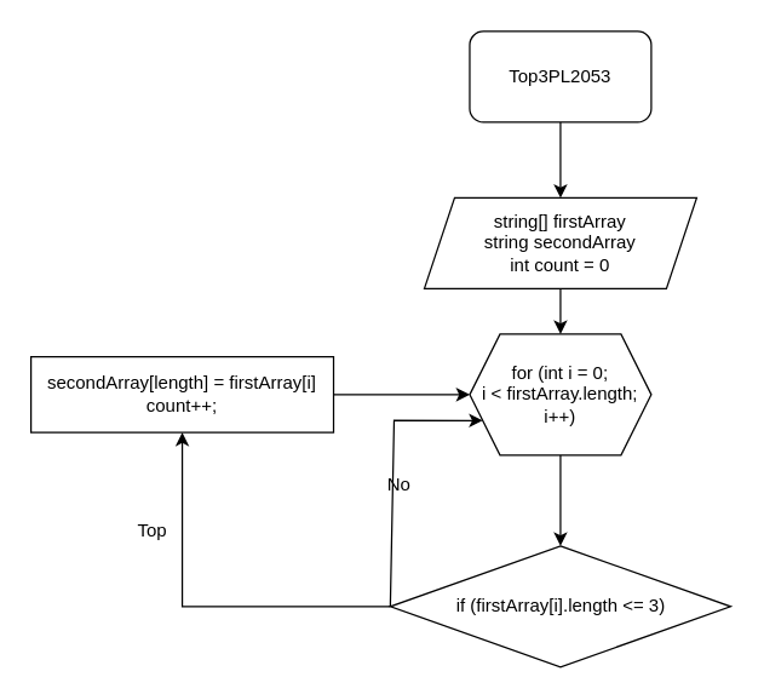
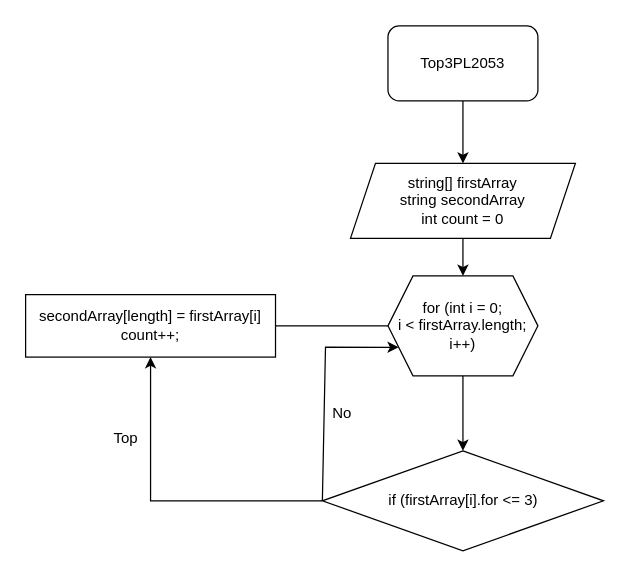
- <mxCell id="10" value="" style="edgeStyle=orthogonalEdgeStyle;rounded=0;orthogonalLoop=1;jettySize=auto;html=1;" parent="1" source="11" target="7" edge="1"><mxGeometry relative="1" as="geometry" /></mxCell>
+ <mxCell id="10" value="" style="edgeStyle=orthogonalEdgeStyle;rounded=0;orthogonalLoop=1;jettySize=auto;html=1;endArrow=none;" parent="1" source="11" target="7" edge="1"><mxGeometry relative="1" as="geometry" /></mxCell>
- <mxCell id="14" value="No" style="text;html=1;align=center;verticalAlign=middle;resizable=0;points=[];autosize=1;strokeColor=none;fillColor=none;" parent="1" vertex="1"><mxGeometry x="247.5" y="310" width="30" height="20" as="geometry" /></mxCell>
+ <mxCell id="14" value="No" style="text;html=1;align=center;verticalAlign=middle;resizable=0;points=[];autosize=1;strokeColor=none;fillColor=none;" parent="1" vertex="1"><mxGeometry x="257.5" y="320" width="30" height="20" as="geometry" /></mxCell>
- <mxCell id="9" value="if (firstArray[i].length &amp;lt;= 3)" style="rhombus;whiteSpace=wrap;html=1;" parent="1" vertex="1"><mxGeometry x="257.5" y="360" width="225" height="80" as="geometry" /></mxCell>
+ <mxCell id="9" value="if (firstArray[i].for &amp;lt;= 3)" style="rhombus;whiteSpace=wrap;html=1;" parent="1" vertex="1"><mxGeometry x="257.5" y="360" width="225" height="80" as="geometry" /></mxCell>
